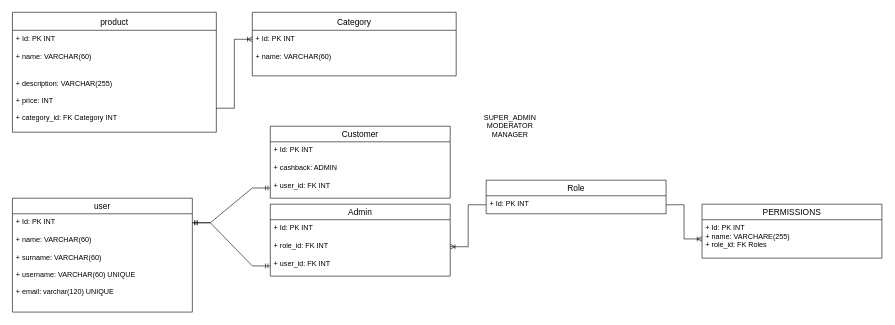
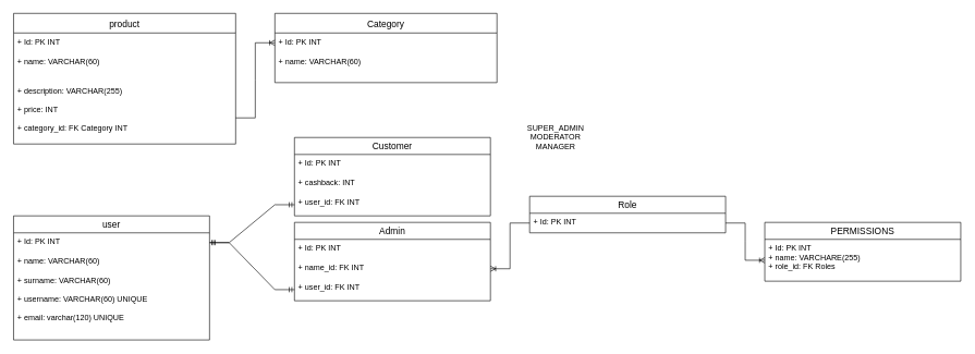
- <mxCell id="16" value="+ cashback: ADMIN" style="text;strokeColor=none;fillColor=none;spacingLeft=4;spacingRight=4;overflow=hidden;rotatable=0;points=[[0,0.5],[1,0.5]];portConstraint=eastwest;fontSize=12;" vertex="1" parent="14"><mxGeometry y="56" width="300" height="30" as="geometry" /></mxCell>
+ <mxCell id="16" value="+ cashback: INT" style="text;strokeColor=none;fillColor=none;spacingLeft=4;spacingRight=4;overflow=hidden;rotatable=0;points=[[0,0.5],[1,0.5]];portConstraint=eastwest;fontSize=12;" vertex="1" parent="14"><mxGeometry y="56" width="300" height="30" as="geometry" /></mxCell>
- <mxCell id="21" value="+ role_id: FK INT" style="text;strokeColor=none;fillColor=none;spacingLeft=4;spacingRight=4;overflow=hidden;rotatable=0;points=[[0,0.5],[1,0.5]];portConstraint=eastwest;fontSize=12;" vertex="1" parent="19"><mxGeometry y="56" width="300" height="30" as="geometry" /></mxCell>
+ <mxCell id="21" value="+ name_id: FK INT" style="text;strokeColor=none;fillColor=none;spacingLeft=4;spacingRight=4;overflow=hidden;rotatable=0;points=[[0,0.5],[1,0.5]];portConstraint=eastwest;fontSize=12;" vertex="1" parent="19"><mxGeometry y="56" width="300" height="30" as="geometry" /></mxCell>
